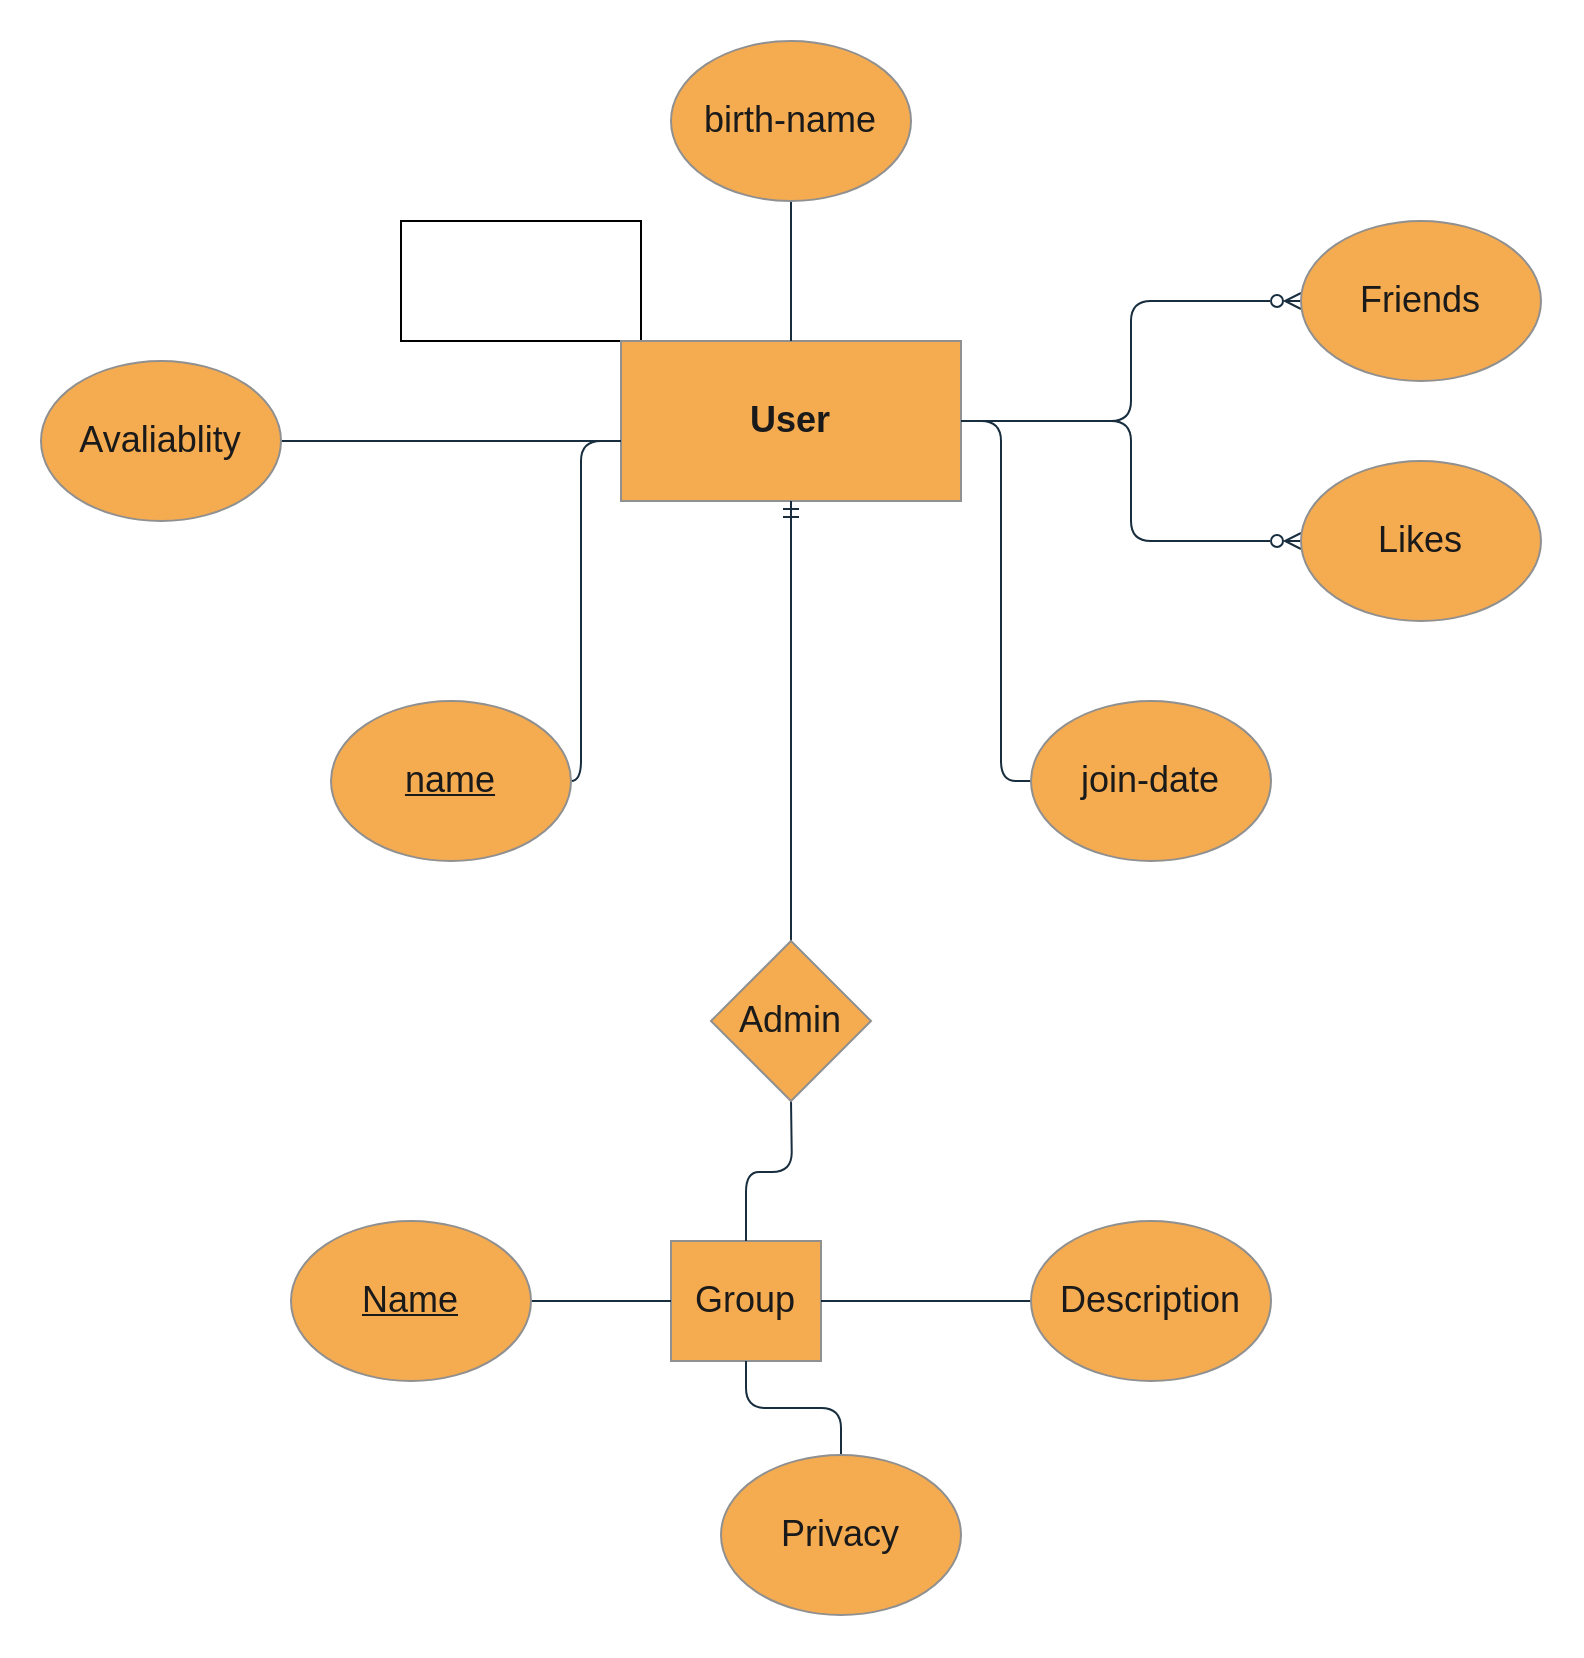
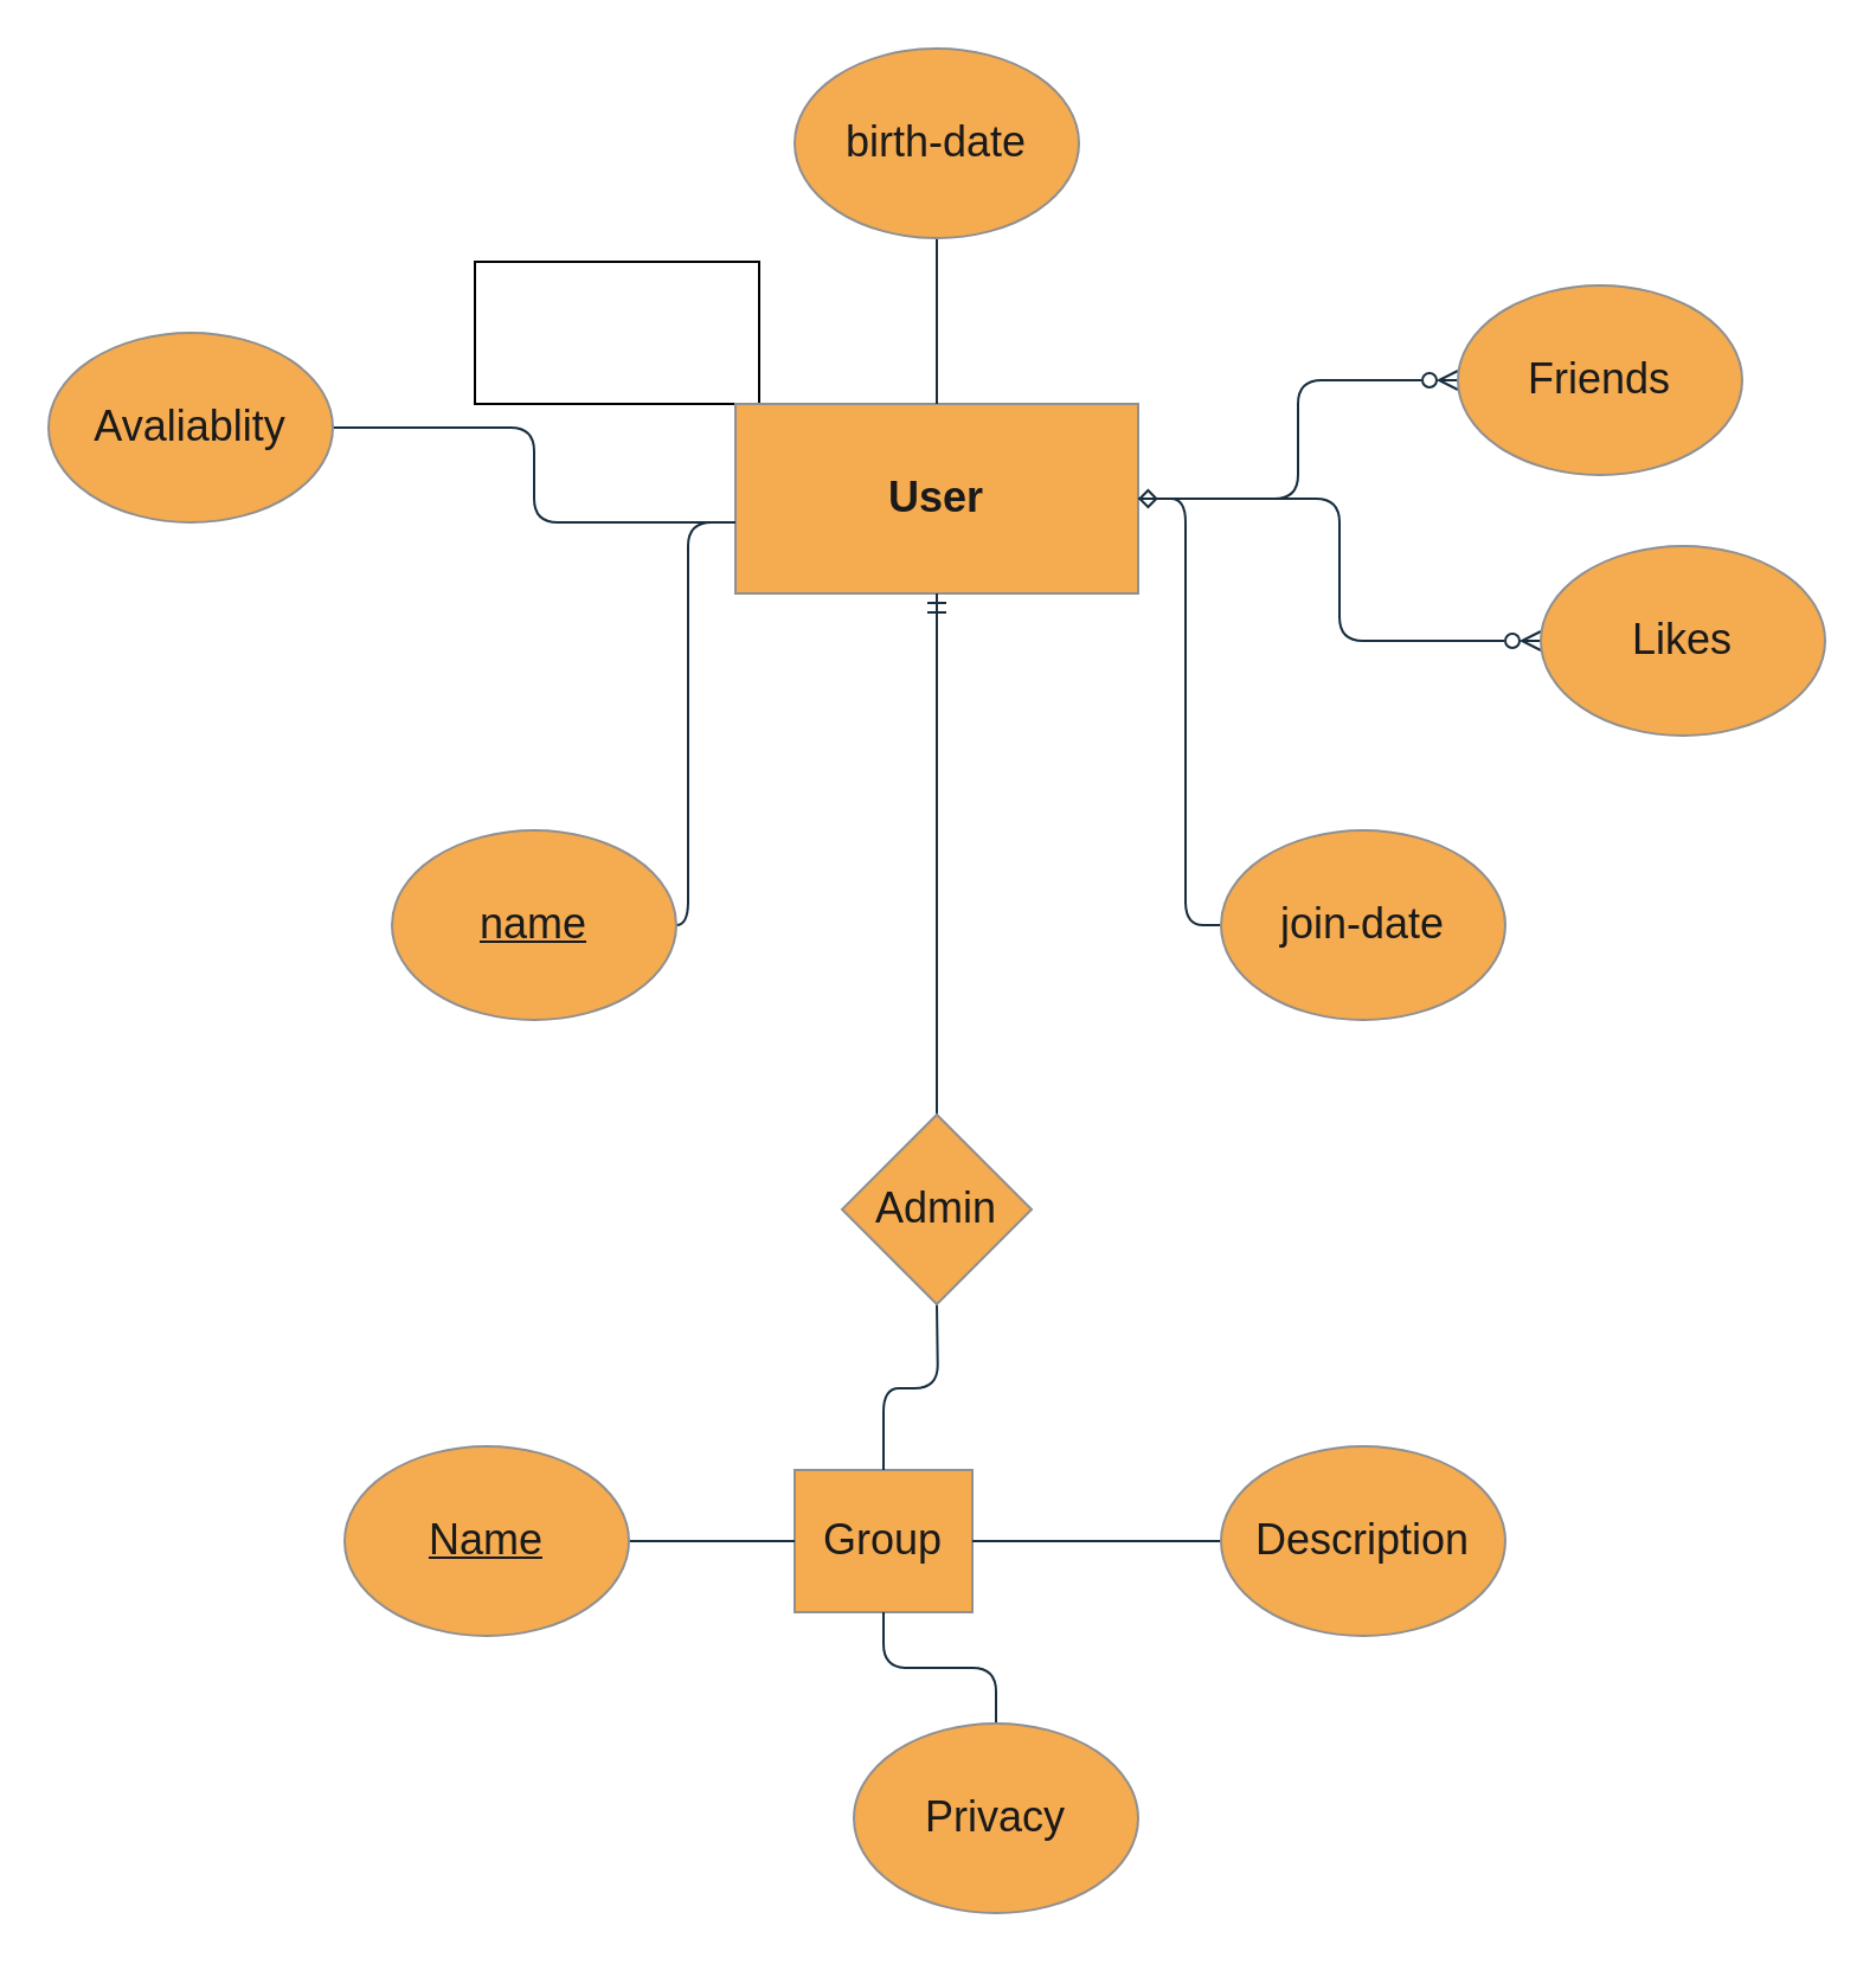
- <mxCell id="7" value="birth-name" style="ellipse;whiteSpace=wrap;html=1;fontSize=18;fillColor=#F5AB50;strokeColor=#909090;fontColor=#1A1A1A;" vertex="1" parent="1"><mxGeometry x="335" y="20" width="120" height="80" as="geometry" /></mxCell>
+ <mxCell id="7" value="birth-date" style="ellipse;whiteSpace=wrap;html=1;fontSize=18;fillColor=#F5AB50;strokeColor=#909090;fontColor=#1A1A1A;" vertex="1" parent="1"><mxGeometry x="335" y="20" width="120" height="80" as="geometry" /></mxCell>
- <mxCell id="15" value="Friends" style="ellipse;whiteSpace=wrap;html=1;rounded=0;sketch=0;fontSize=18;fontColor=#1A1A1A;strokeColor=#909090;fillColor=#F5AB50;" vertex="1" parent="1"><mxGeometry x="650" y="110" width="120" height="80" as="geometry" /></mxCell>
+ <mxCell id="15" value="Friends" style="ellipse;whiteSpace=wrap;html=1;rounded=0;sketch=0;fontSize=18;fontColor=#1A1A1A;strokeColor=#909090;fillColor=#F5AB50;" vertex="1" parent="1"><mxGeometry x="615" y="120" width="120" height="80" as="geometry" /></mxCell>
- <mxCell id="8" style="edgeStyle=orthogonalEdgeStyle;curved=0;rounded=1;sketch=0;orthogonalLoop=1;jettySize=auto;html=1;entryX=1;entryY=0.5;entryDx=0;entryDy=0;fontSize=18;fontColor=#1A1A1A;startArrow=none;startFill=0;endArrow=none;endFill=0;strokeColor=#182E3E;strokeWidth=1;" edge="1" parent="1" source="9" target="3"><mxGeometry relative="1" as="geometry"><Array as="points"><mxPoint x="500" y="390" /><mxPoint x="500" y="210" /></Array></mxGeometry></mxCell>
+ <mxCell id="8" style="edgeStyle=orthogonalEdgeStyle;curved=0;rounded=1;sketch=0;orthogonalLoop=1;jettySize=auto;html=1;entryX=1;entryY=0.5;entryDx=0;entryDy=0;fontSize=18;fontColor=#1A1A1A;startArrow=none;startFill=0;endArrow=diamond;endFill=0;strokeColor=#182E3E;strokeWidth=1;" edge="1" parent="1" source="9" target="3"><mxGeometry relative="1" as="geometry"><Array as="points"><mxPoint x="500" y="390" /><mxPoint x="500" y="210" /></Array></mxGeometry></mxCell>
- <mxCell id="11" value="&lt;font style=&quot;font-size: 18px&quot;&gt;Avaliablity&lt;/font&gt;" style="ellipse;whiteSpace=wrap;html=1;rounded=0;sketch=0;fontColor=#1A1A1A;strokeColor=#909090;fillColor=#F5AB50;" vertex="1" parent="1"><mxGeometry x="20" y="180" width="120" height="80" as="geometry" /></mxCell>
+ <mxCell id="11" value="&lt;font style=&quot;font-size: 18px&quot;&gt;Avaliablity&lt;/font&gt;" style="ellipse;whiteSpace=wrap;html=1;rounded=0;sketch=0;fontColor=#1A1A1A;strokeColor=#909090;fillColor=#F5AB50;" vertex="1" parent="1"><mxGeometry x="20" y="140" width="120" height="80" as="geometry" /></mxCell>
